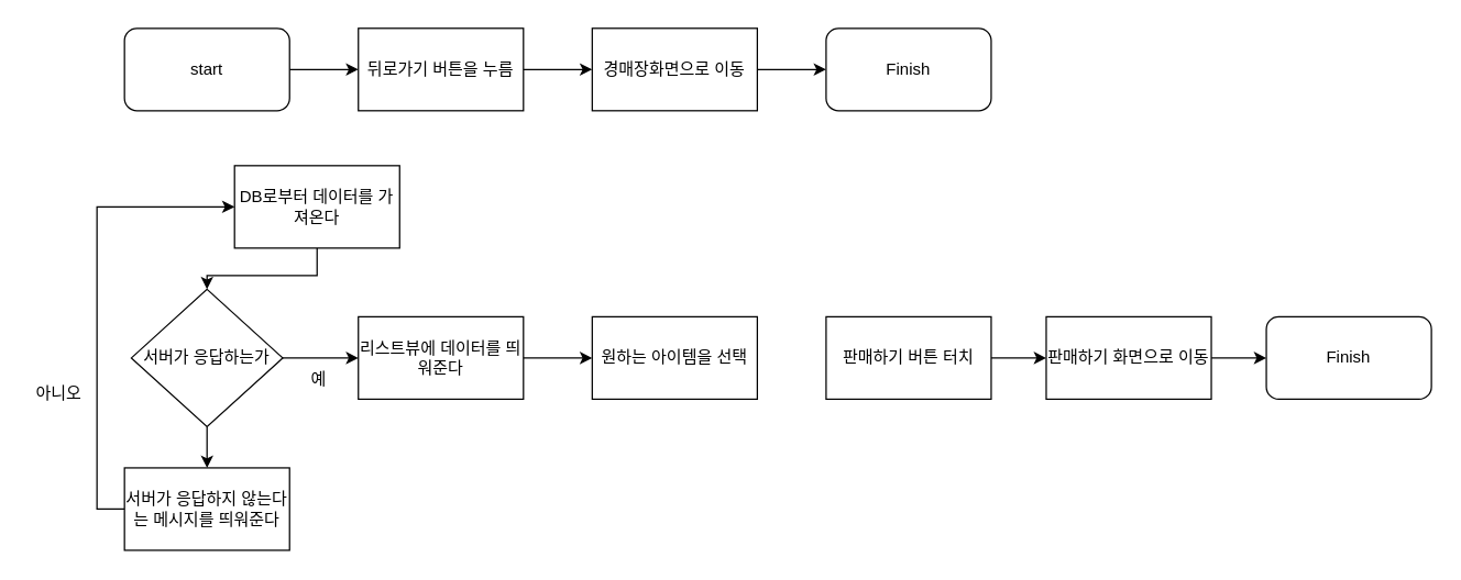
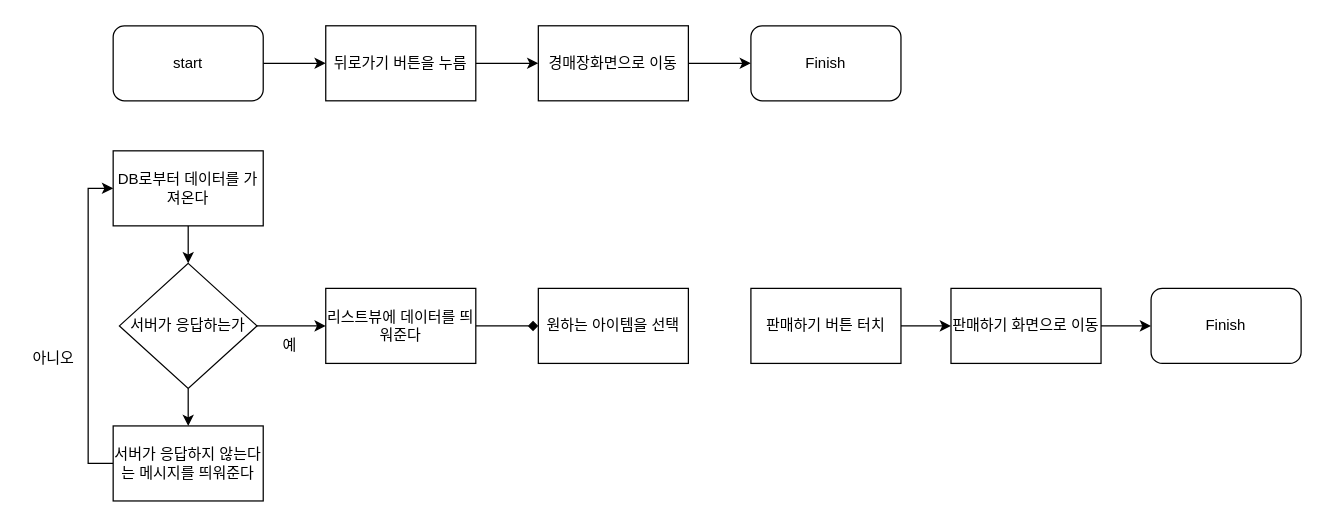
- <mxCell id="10" value="DB로부터 데이터를 가져온다" style="rounded=0;whiteSpace=wrap;html=1;" parent="1" vertex="1"><mxGeometry x="170" y="120" width="120" height="60" as="geometry" /></mxCell>
+ <mxCell id="10" value="DB로부터 데이터를 가져온다" style="rounded=0;whiteSpace=wrap;html=1;" parent="1" vertex="1"><mxGeometry x="90" y="120" width="120" height="60" as="geometry" /></mxCell>
- <mxCell id="11" value="" style="edgeStyle=orthogonalEdgeStyle;rounded=0;orthogonalLoop=1;jettySize=auto;html=1;" edge="1" parent="1" source="12" target="21"><mxGeometry relative="1" as="geometry" /></mxCell>
+ <mxCell id="11" value="" style="edgeStyle=orthogonalEdgeStyle;rounded=0;orthogonalLoop=1;jettySize=auto;html=1;endArrow=diamond;" edge="1" parent="1" source="12" target="21"><mxGeometry relative="1" as="geometry" /></mxCell>
